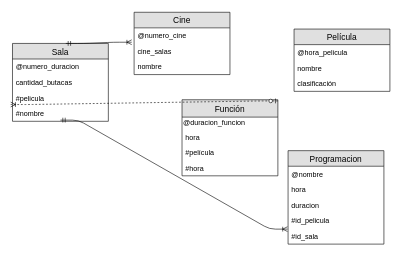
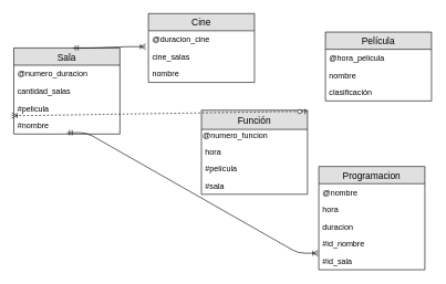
- <mxCell id="3" value="@numero_cine" style="text;strokeColor=none;fillColor=none;spacingLeft=4;spacingRight=4;overflow=hidden;rotatable=0;points=[[0,0.5],[1,0.5]];portConstraint=eastwest;fontSize=12;" parent="2" vertex="1"><mxGeometry y="26" width="160" height="26" as="geometry" /></mxCell>
+ <mxCell id="3" value="@duracion_cine" style="text;strokeColor=none;fillColor=none;spacingLeft=4;spacingRight=4;overflow=hidden;rotatable=0;points=[[0,0.5],[1,0.5]];portConstraint=eastwest;fontSize=12;" parent="2" vertex="1"><mxGeometry y="26" width="160" height="26" as="geometry" /></mxCell>
- <mxCell id="8" value="cantidad_butacas" style="text;strokeColor=none;fillColor=none;spacingLeft=4;spacingRight=4;overflow=hidden;rotatable=0;points=[[0,0.5],[1,0.5]];portConstraint=eastwest;fontSize=12;" parent="6" vertex="1"><mxGeometry y="52" width="160" height="26" as="geometry" /></mxCell>
+ <mxCell id="8" value="cantidad_salas" style="text;strokeColor=none;fillColor=none;spacingLeft=4;spacingRight=4;overflow=hidden;rotatable=0;points=[[0,0.5],[1,0.5]];portConstraint=eastwest;fontSize=12;" parent="6" vertex="1"><mxGeometry y="52" width="160" height="26" as="geometry" /></mxCell>
- <mxCell id="12" value="@duracion_funcion" style="text;html=1;strokeColor=none;fillColor=none;align=left;verticalAlign=middle;whiteSpace=wrap;rounded=0;" vertex="1" parent="11"><mxGeometry y="29" width="160" height="20" as="geometry" /></mxCell>
+ <mxCell id="12" value="@numero_funcion" style="text;html=1;strokeColor=none;fillColor=none;align=left;verticalAlign=middle;whiteSpace=wrap;rounded=0;" vertex="1" parent="11"><mxGeometry y="29" width="160" height="20" as="geometry" /></mxCell>
- <mxCell id="15" value="#hora" style="text;strokeColor=none;fillColor=none;spacingLeft=4;spacingRight=4;overflow=hidden;rotatable=0;points=[[0,0.5],[1,0.5]];portConstraint=eastwest;fontSize=12;" parent="11" vertex="1"><mxGeometry y="101" width="160" height="26" as="geometry" /></mxCell>
+ <mxCell id="15" value="#sala" style="text;strokeColor=none;fillColor=none;spacingLeft=4;spacingRight=4;overflow=hidden;rotatable=0;points=[[0,0.5],[1,0.5]];portConstraint=eastwest;fontSize=12;" parent="11" vertex="1"><mxGeometry y="101" width="160" height="26" as="geometry" /></mxCell>
- <mxCell id="26" value="#id_pelicula" style="text;strokeColor=none;fillColor=none;spacingLeft=4;spacingRight=4;overflow=hidden;rotatable=0;points=[[0,0.5],[1,0.5]];portConstraint=eastwest;fontSize=12;align=left;" vertex="1" parent="22"><mxGeometry y="104" width="160" height="26" as="geometry" /></mxCell>
+ <mxCell id="26" value="#id_nombre" style="text;strokeColor=none;fillColor=none;spacingLeft=4;spacingRight=4;overflow=hidden;rotatable=0;points=[[0,0.5],[1,0.5]];portConstraint=eastwest;fontSize=12;align=left;" vertex="1" parent="22"><mxGeometry y="104" width="160" height="26" as="geometry" /></mxCell>
